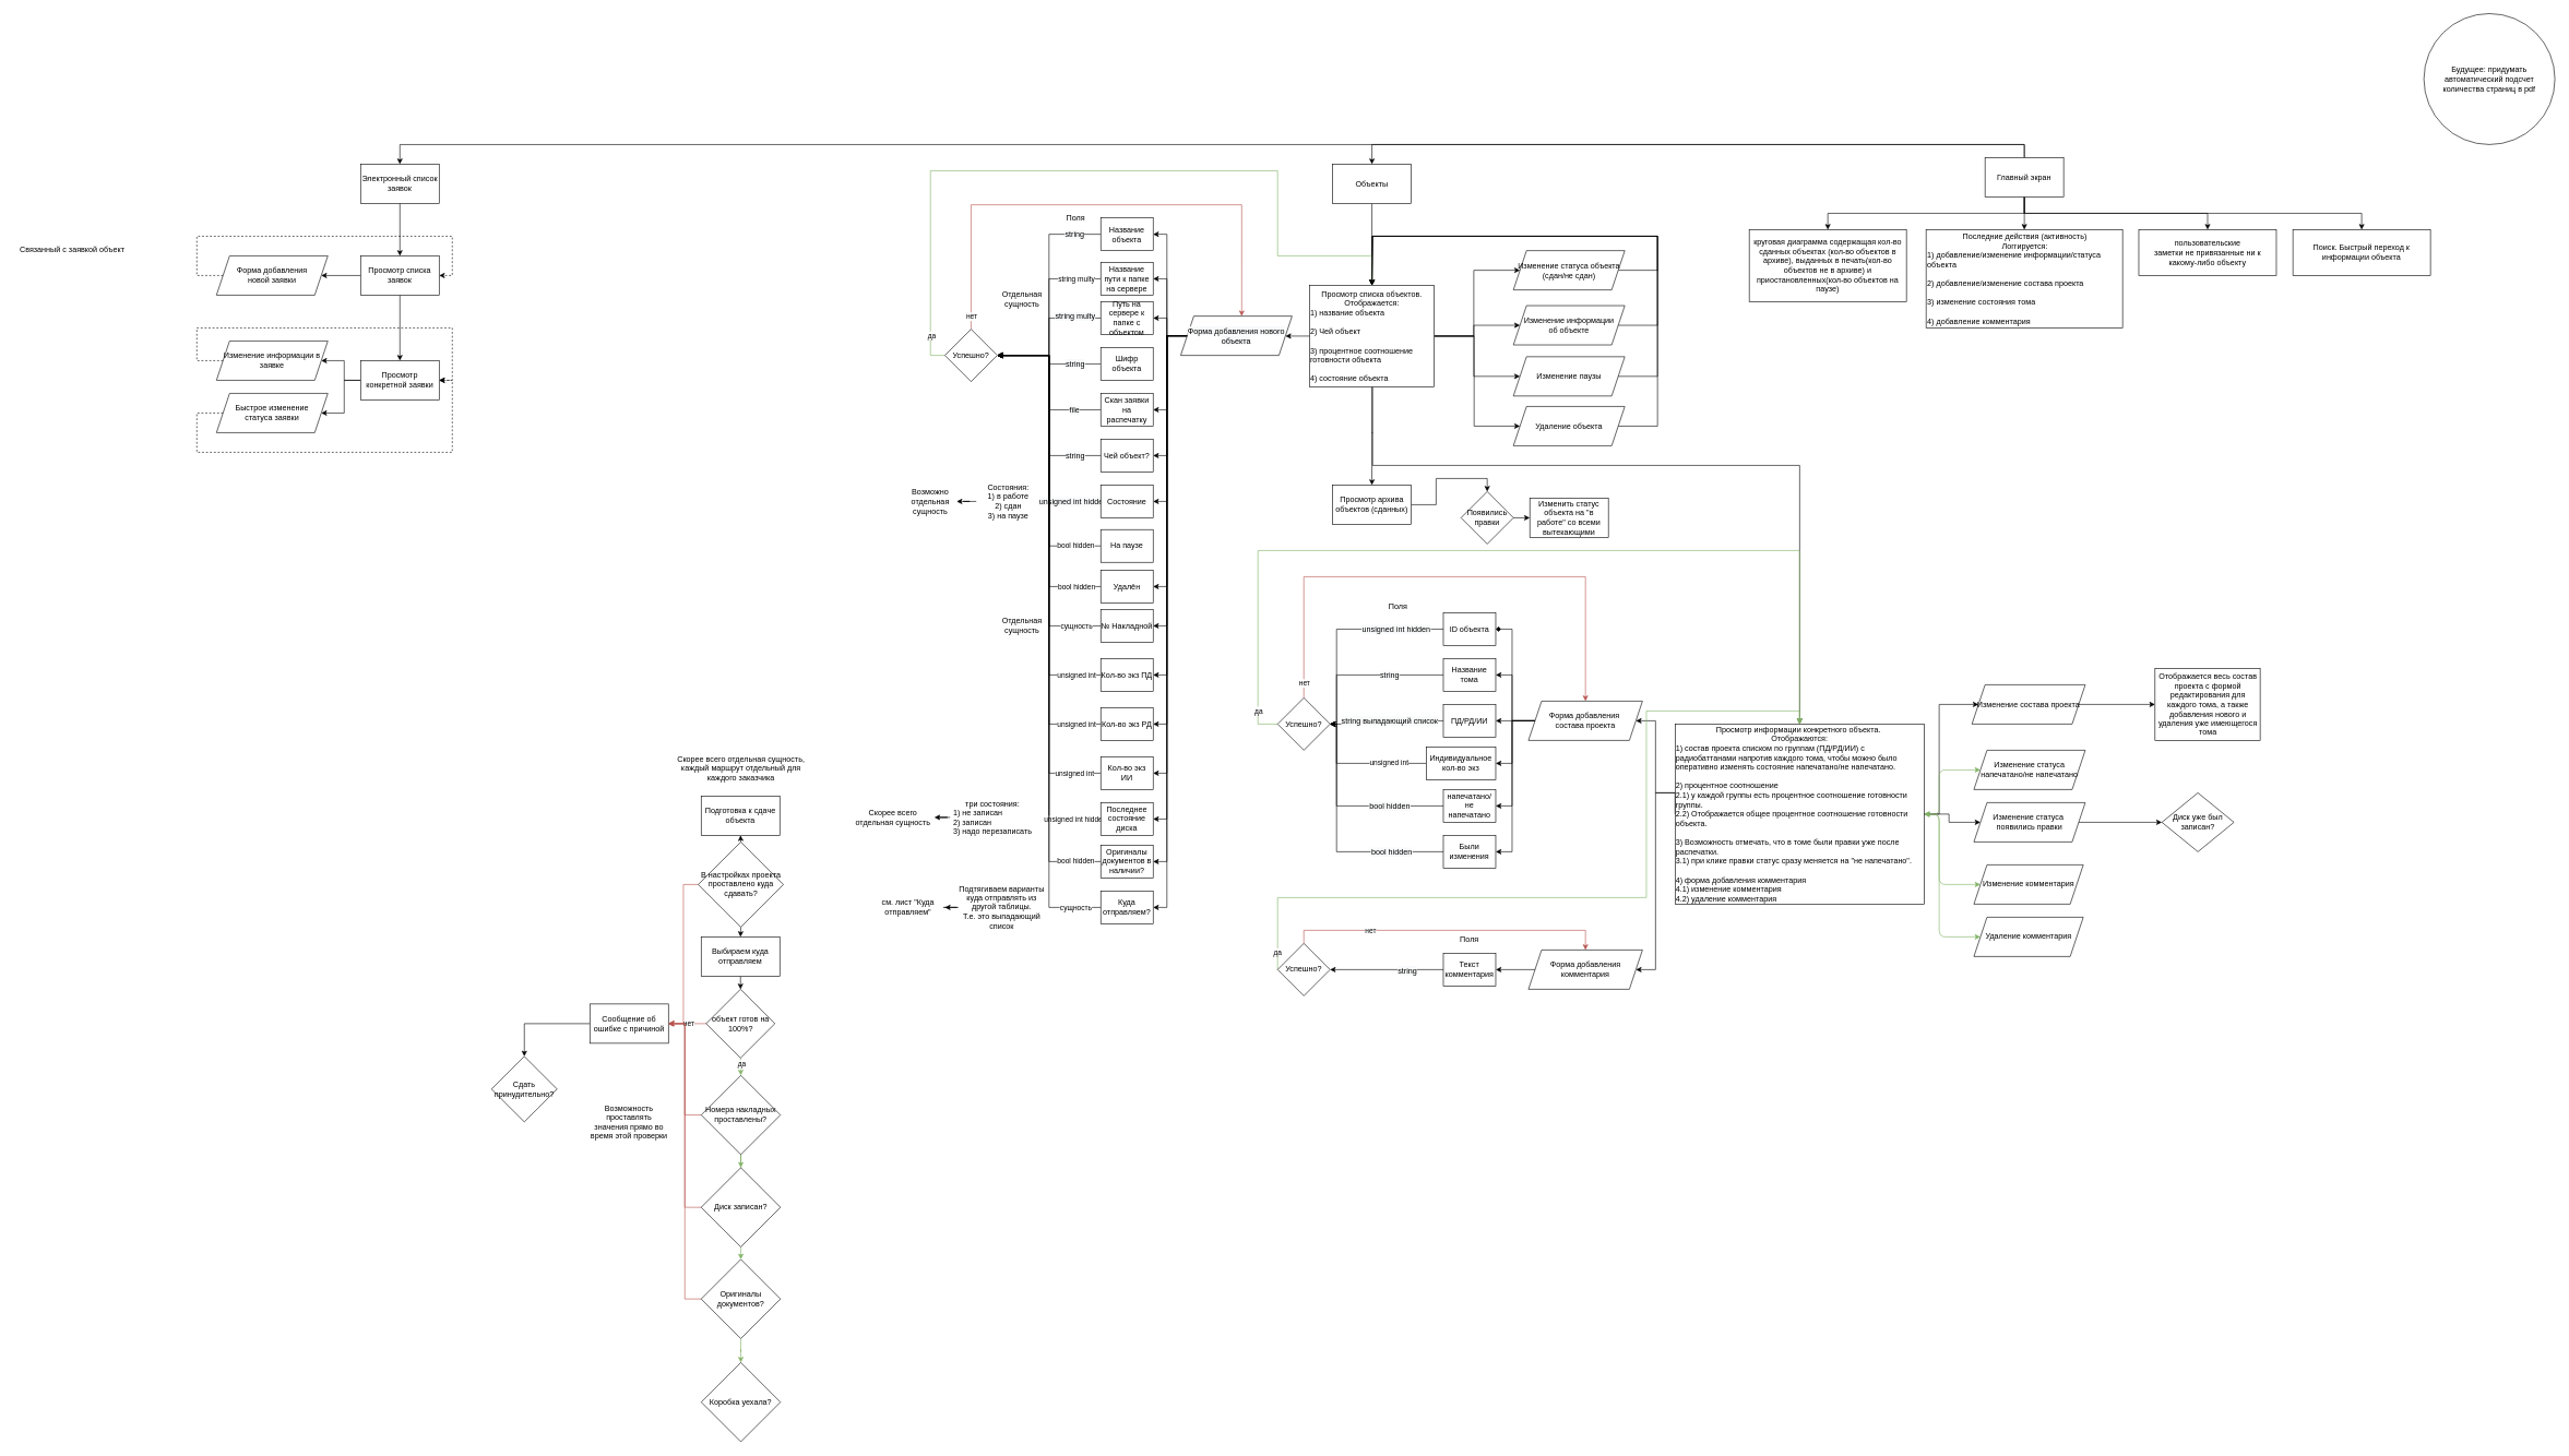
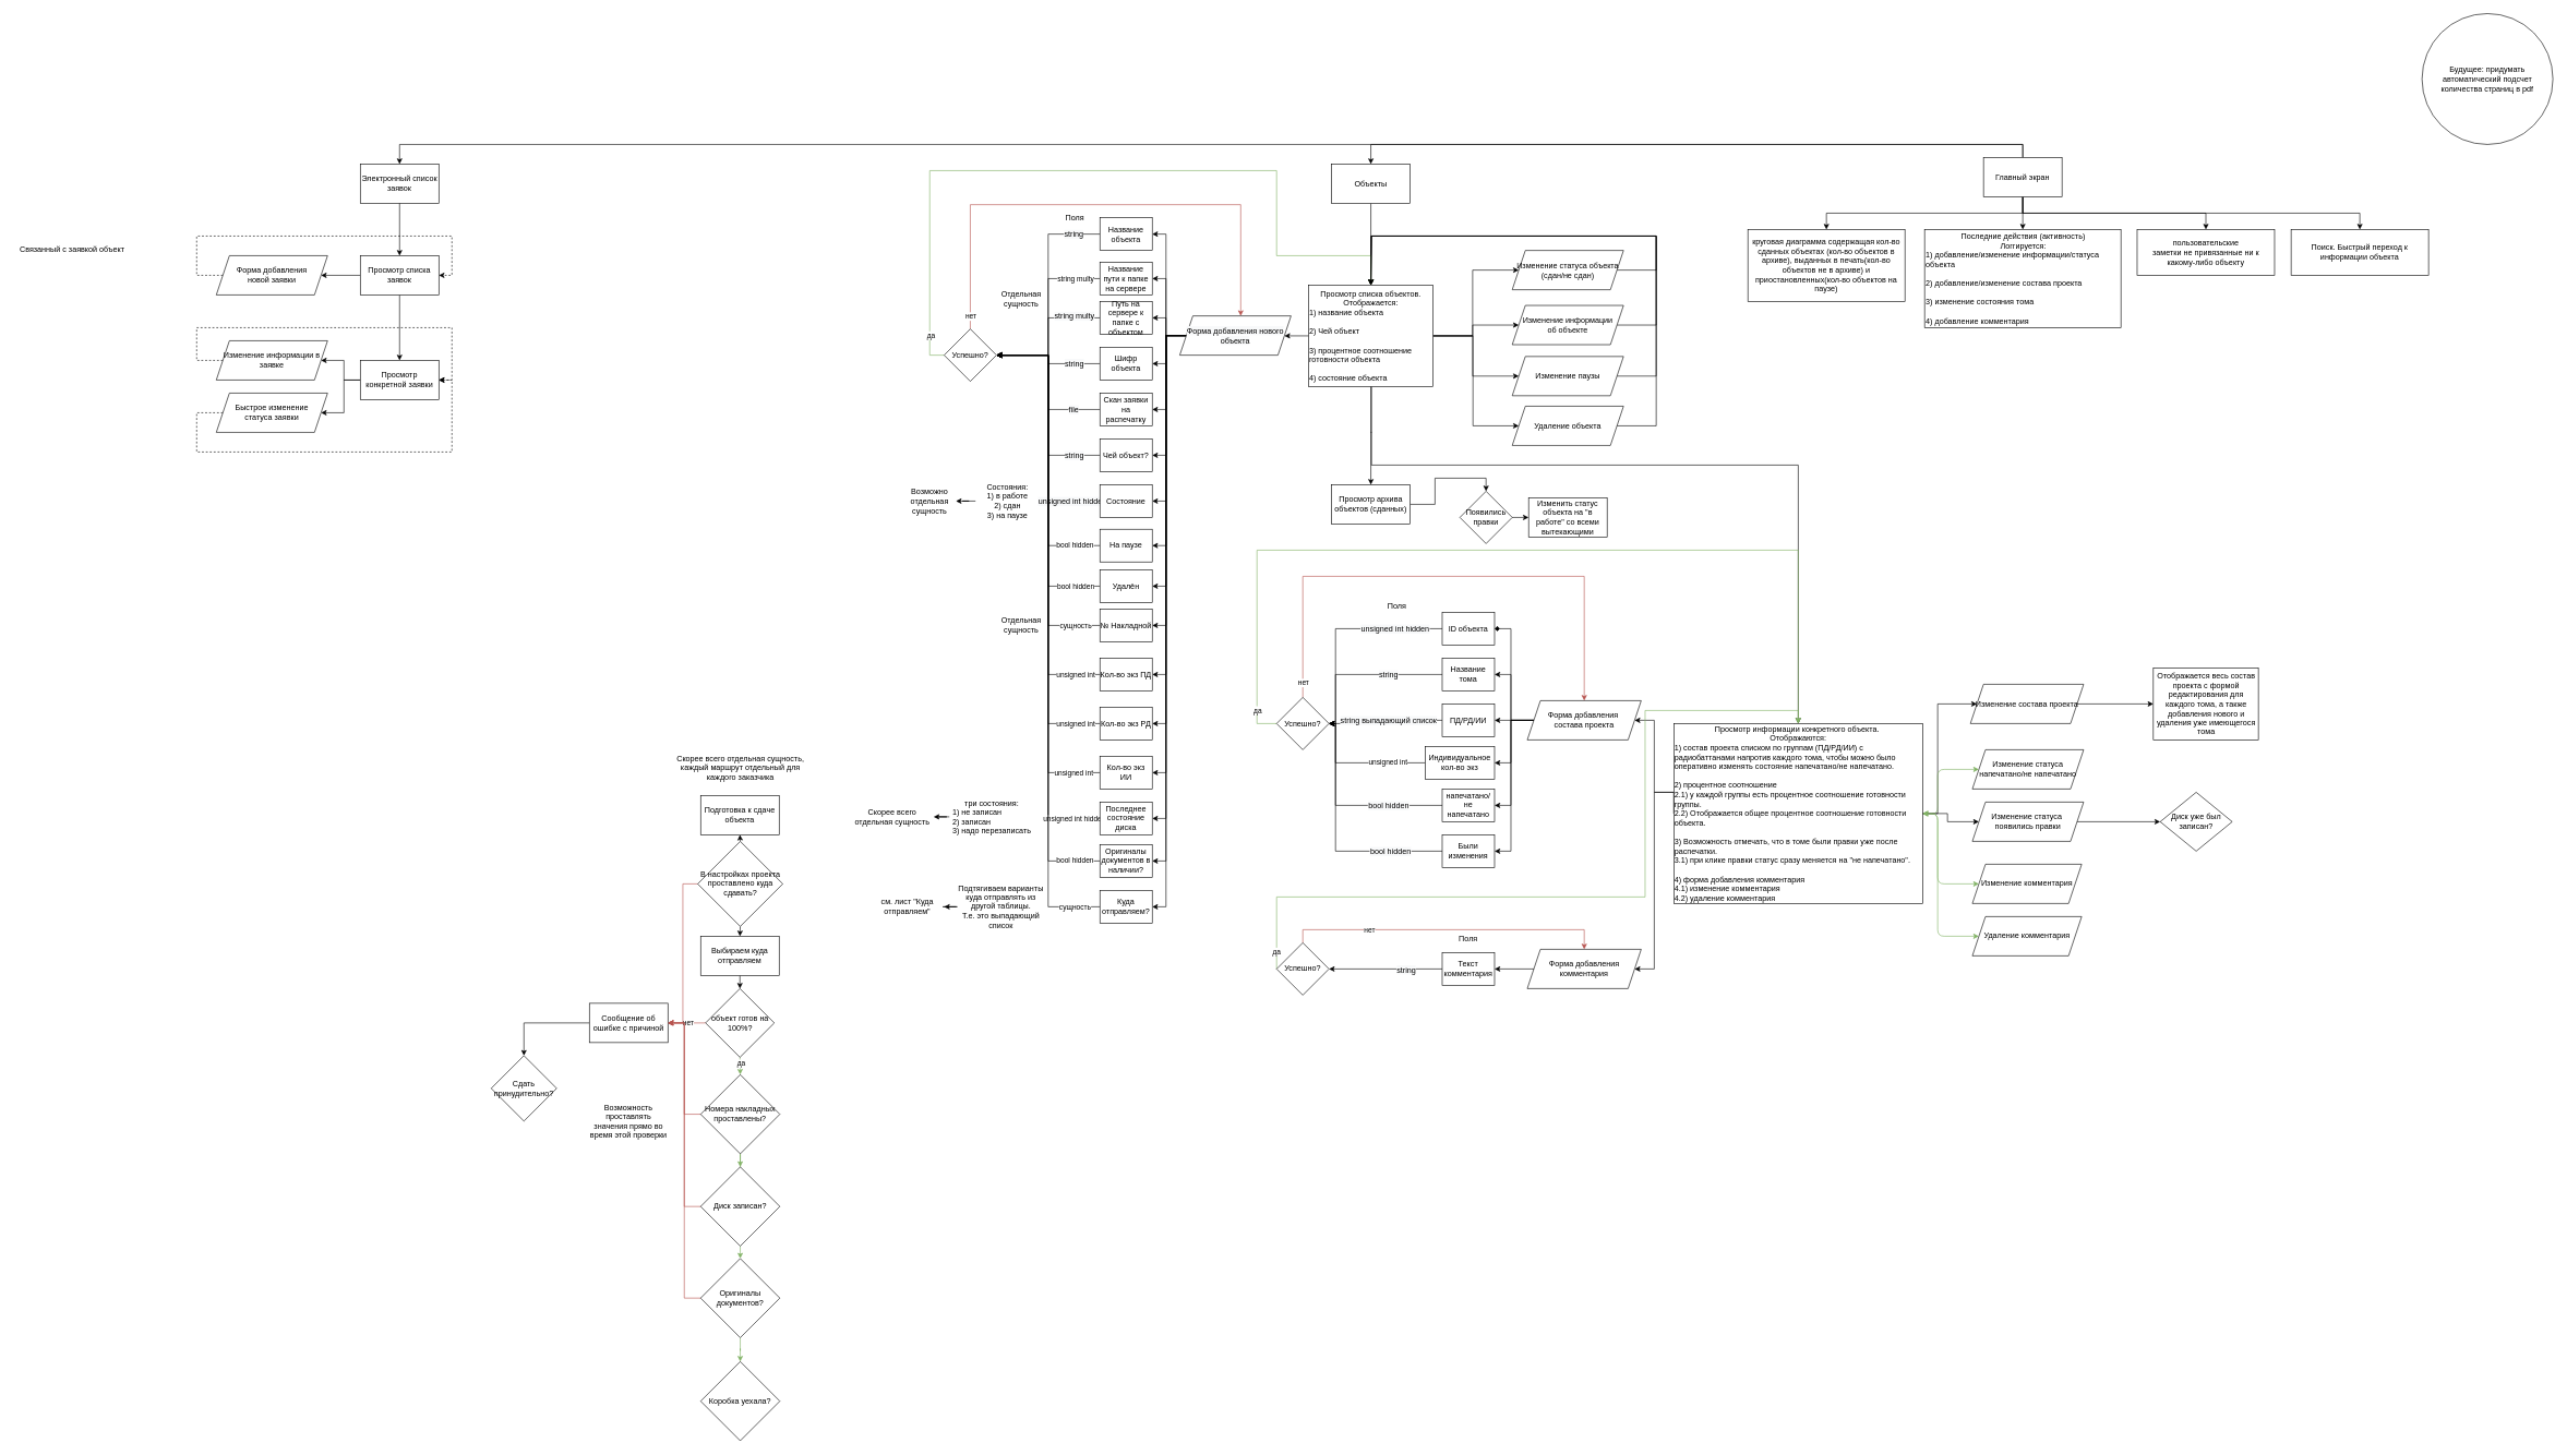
+ <mxCell id="42" style="edgeStyle=orthogonalEdgeStyle;rounded=0;orthogonalLoop=1;jettySize=auto;html=1;exitX=0;exitY=0.5;exitDx=0;exitDy=0;entryX=1;entryY=0.5;entryDx=0;entryDy=0;" edge="1" parent="1" source="54" target="97"><mxGeometry relative="1" as="geometry" /></mxCell>
+ <mxCell id="44" style="edgeStyle=orthogonalEdgeStyle;rounded=0;orthogonalLoop=1;jettySize=auto;html=1;exitX=0;exitY=0.5;exitDx=0;exitDy=0;entryX=1;entryY=0.5;entryDx=0;entryDy=0;" edge="1" parent="1" source="54" target="140"><mxGeometry relative="1" as="geometry" /></mxCell>
